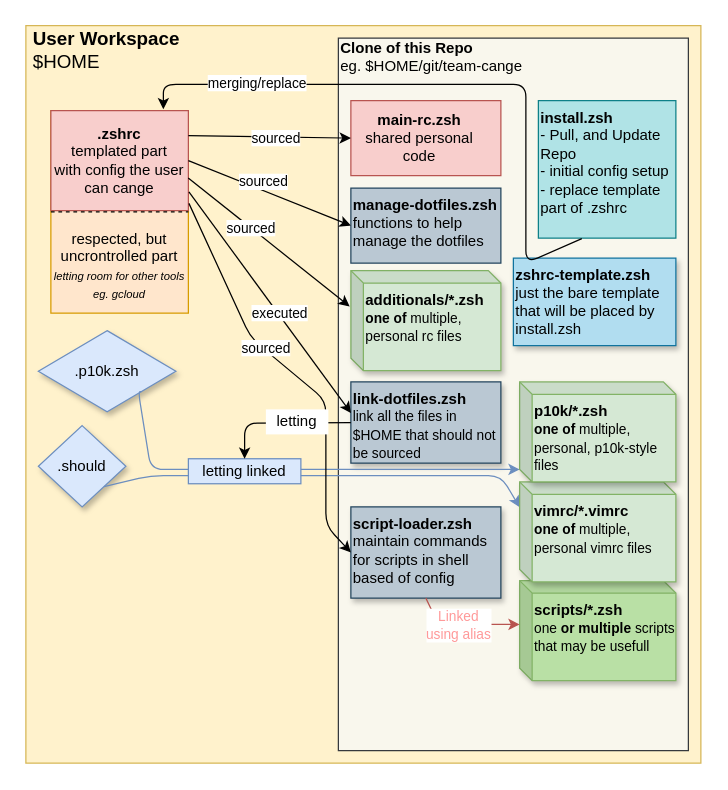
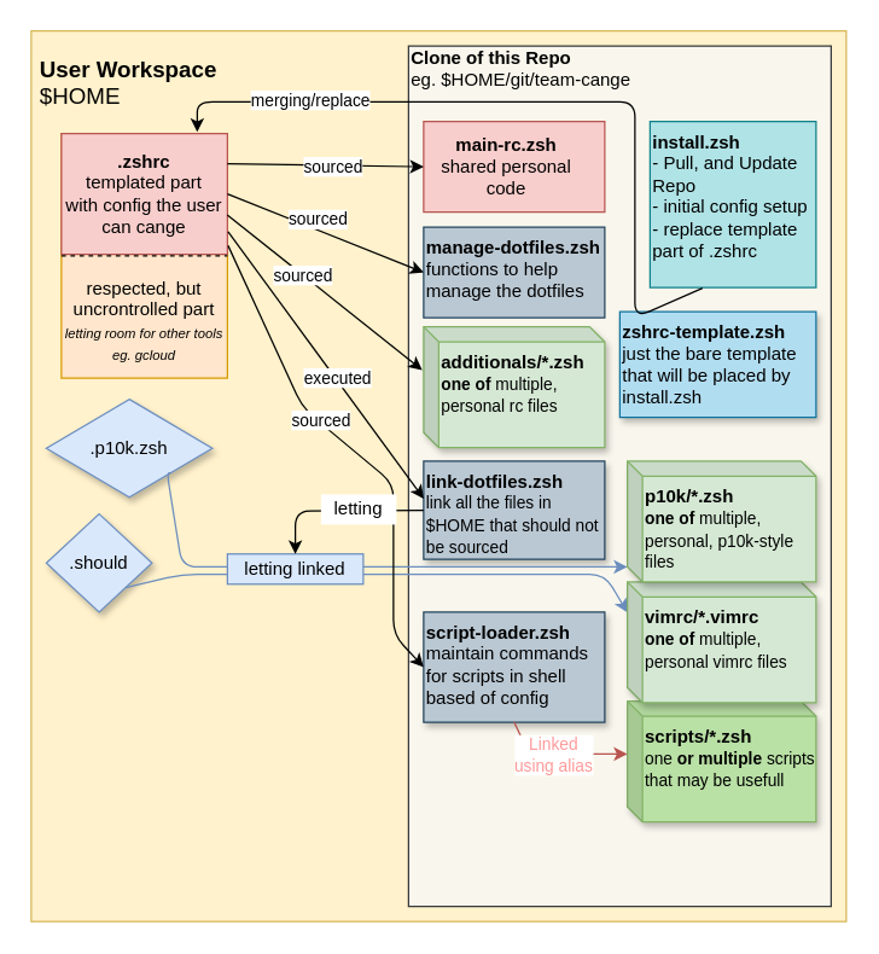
- <mxCell id="3" value="&lt;b style=&quot;font-size: 15px;&quot;&gt;User Workspace&lt;/b&gt;&lt;br style=&quot;font-size: 15px;&quot;&gt;$HOME" style="text;html=1;strokeColor=none;fillColor=none;align=left;verticalAlign=bottom;whiteSpace=wrap;rounded=0;fontSize=15;" vertex="1" parent="1"><mxGeometry x="24" y="20" width="180" height="40" as="geometry" /></mxCell>
+ <mxCell id="3" value="&lt;b style=&quot;font-size: 15px;&quot;&gt;User Workspace&lt;/b&gt;&lt;br style=&quot;font-size: 15px;&quot;&gt;$HOME" style="text;html=1;strokeColor=none;fillColor=none;align=left;verticalAlign=bottom;whiteSpace=wrap;rounded=0;fontSize=15;" vertex="1" parent="1"><mxGeometry x="24" y="35" width="180" height="40" as="geometry" /></mxCell>
